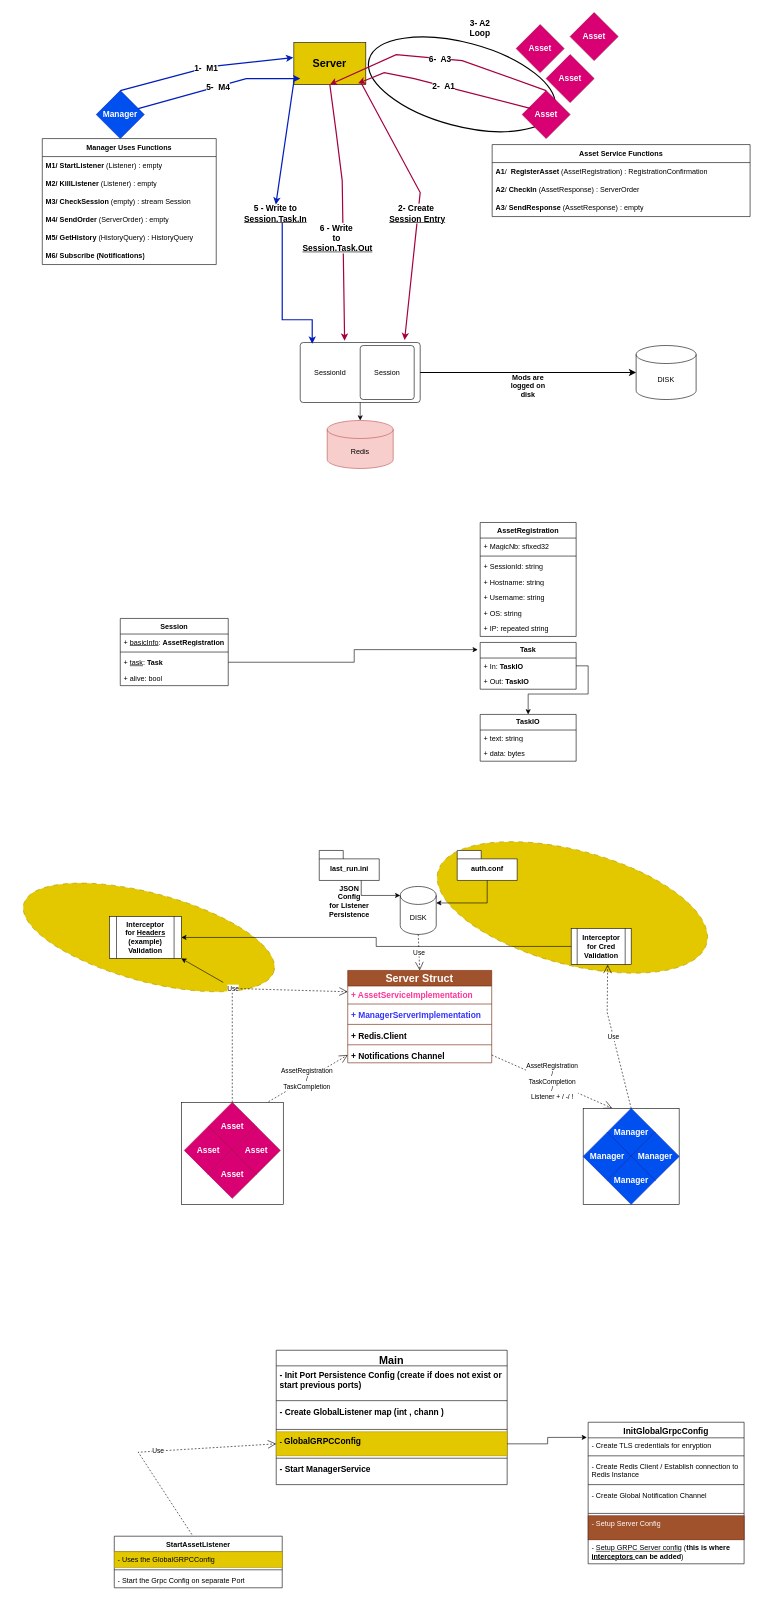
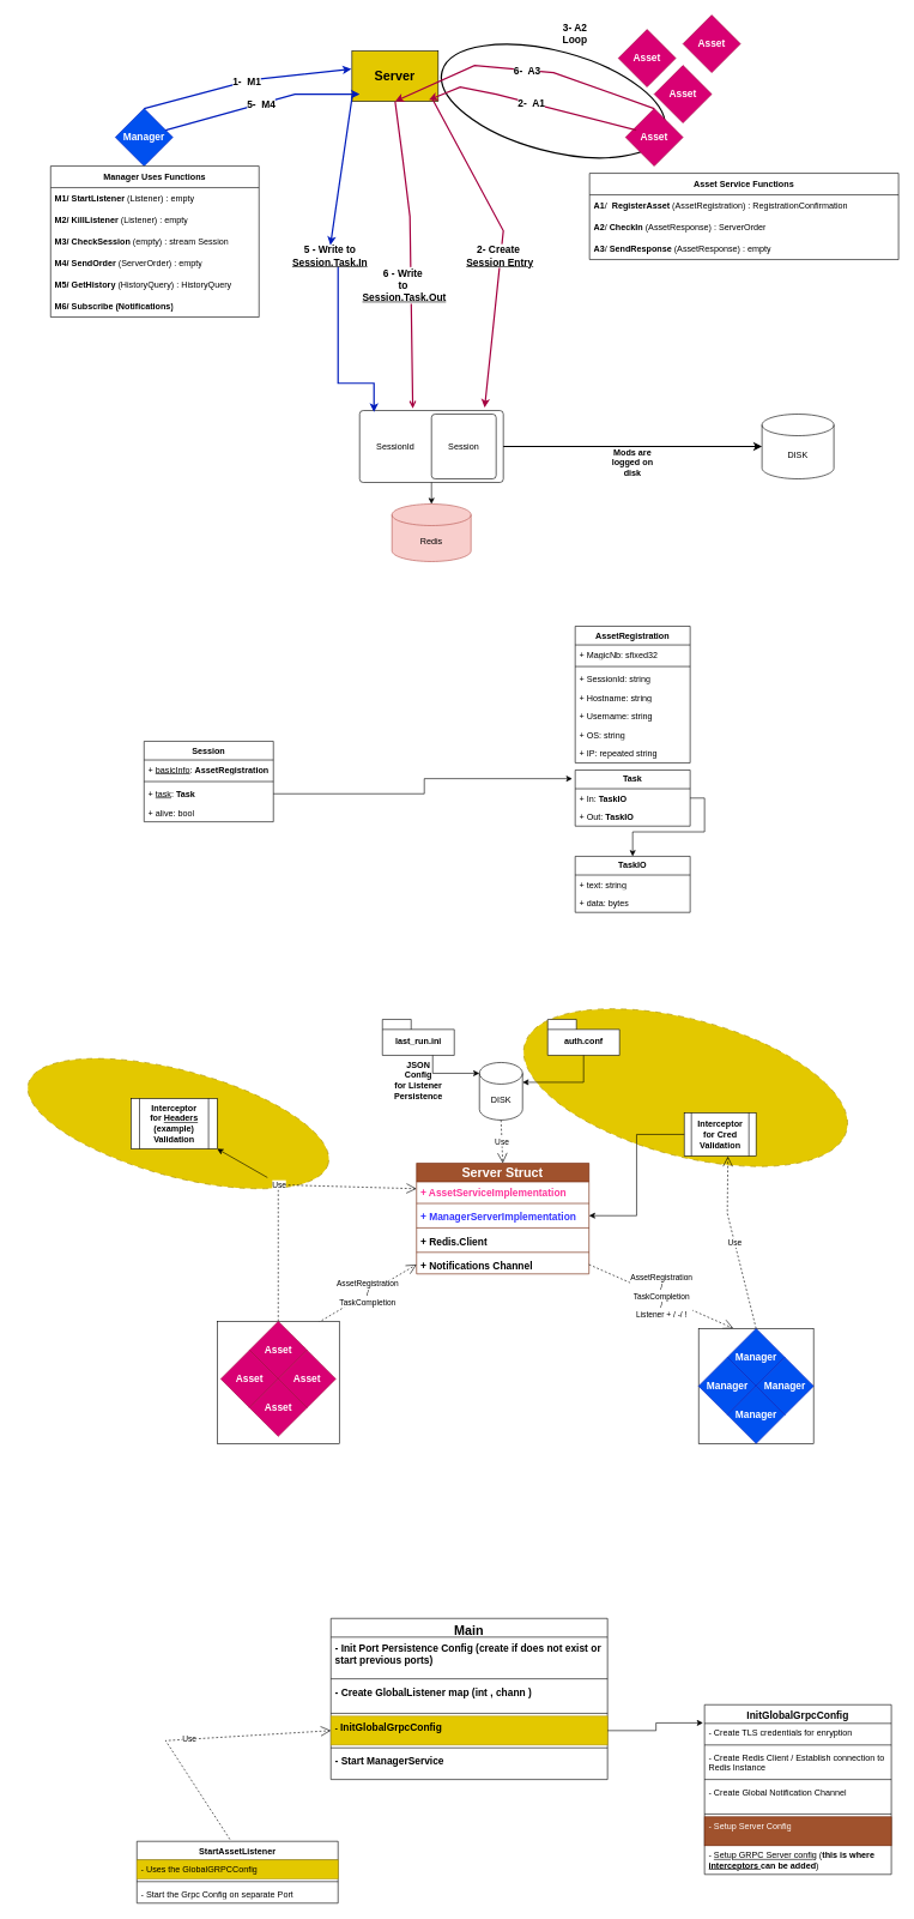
- <mxCell id="60" value="" style="endArrow=classic;html=1;rounded=0;entryX=0.74;entryY=-0.03;entryDx=0;entryDy=0;strokeWidth=2;fillColor=#d80073;strokeColor=#A50040;entryPerimeter=0;exitX=0.5;exitY=1;exitDx=0;exitDy=0;" parent="24" source="26" target="50" edge="1"><mxGeometry relative="1" as="geometry"><mxPoint x="539.37" y="120" as="sourcePoint" /><mxPoint x="639.37" y="120" as="targetPoint" /><Array as="points"><mxPoint x="490" y="200" /><mxPoint x="500" y="280" /></Array></mxGeometry></mxCell>
+ <mxCell id="60" value="" style="endArrow=open;html=1;rounded=0;entryX=0.74;entryY=-0.03;entryDx=0;entryDy=0;strokeWidth=2;fillColor=#d80073;strokeColor=#A50040;entryPerimeter=0;exitX=0.5;exitY=1;exitDx=0;exitDy=0;" parent="24" source="26" target="50" edge="1"><mxGeometry relative="1" as="geometry"><mxPoint x="539.37" y="120" as="sourcePoint" /><mxPoint x="639.37" y="120" as="targetPoint" /><Array as="points"><mxPoint x="490" y="200" /><mxPoint x="500" y="280" /></Array></mxGeometry></mxCell>
- <mxCell id="102" style="edgeStyle=orthogonalEdgeStyle;rounded=0;orthogonalLoop=1;jettySize=auto;html=1;exitX=0;exitY=0.5;exitDx=0;exitDy=0;" parent="68" source="101" target="104" edge="1"><mxGeometry relative="1" as="geometry" /></mxCell>
+ <mxCell id="102" style="edgeStyle=orthogonalEdgeStyle;rounded=0;orthogonalLoop=1;jettySize=auto;html=1;exitX=0;exitY=0.5;exitDx=0;exitDy=0;entryX=1;entryY=0.5;entryDx=0;entryDy=0;" parent="68" source="101" target="74" edge="1"><mxGeometry relative="1" as="geometry" /></mxCell>
- <mxCell id="112" value="&lt;b&gt;- &lt;font style=&quot;font-size: 14px;&quot;&gt;GlobalGRPCConfig&lt;br&gt;&lt;/font&gt;&lt;/b&gt;" style="text;align=left;verticalAlign=top;spacingLeft=4;spacingRight=4;overflow=hidden;rotatable=0;points=[[0,0.5],[1,0.5]];portConstraint=eastwest;whiteSpace=wrap;html=1;fillColor=#e3c800;fontColor=#000000;strokeColor=#B09500;" parent="107" vertex="1"><mxGeometry y="136" width="385" height="40" as="geometry" /></mxCell>
+ <mxCell id="112" value="&lt;b&gt;- &lt;font style=&quot;font-size: 14px;&quot;&gt;InitGlobalGrpcConfig&lt;br&gt;&lt;/font&gt;&lt;/b&gt;" style="text;align=left;verticalAlign=top;spacingLeft=4;spacingRight=4;overflow=hidden;rotatable=0;points=[[0,0.5],[1,0.5]];portConstraint=eastwest;whiteSpace=wrap;html=1;fillColor=#e3c800;fontColor=#000000;strokeColor=#B09500;" parent="107" vertex="1"><mxGeometry y="136" width="385" height="40" as="geometry" /></mxCell>
